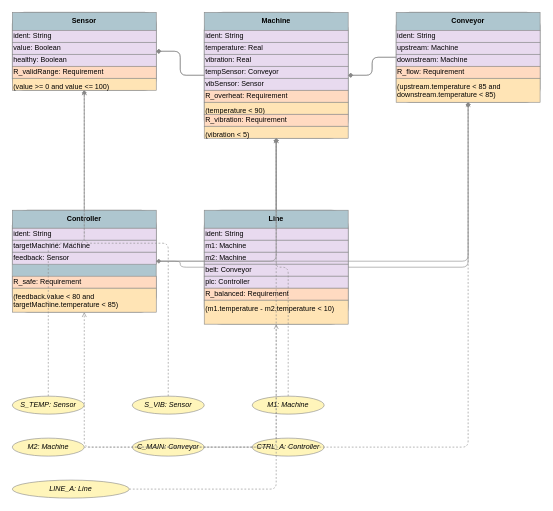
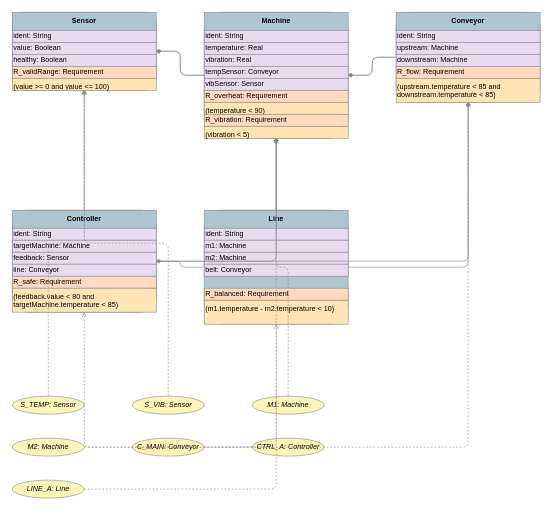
+ <mxCell id="32" value="line: Conveyor" style="text;html=1;whiteSpace=wrap;verticalAlign=middle;align=left;fillColor=#E8DAEF;strokeColor=#888888;" vertex="1" parent="27"><mxGeometry y="90" width="240" height="20" as="geometry" /></mxCell>
- <mxCell id="41" value="plc: Controller" style="text;html=1;whiteSpace=wrap;verticalAlign=middle;align=left;fillColor=#E8DAEF;strokeColor=#888888;" vertex="1" parent="35"><mxGeometry y="110" width="240" height="20" as="geometry" /></mxCell>
- <mxCell id="50" value="&lt;i&gt;LINE_A: Line&lt;/i&gt;" style="shape=ellipse;html=1;whiteSpace=wrap;rounded=1;strokeColor=#888888;fillColor=#FFF5BA;" vertex="1" parent="1"><mxGeometry x="20" y="800" width="195" height="30" as="geometry" /></mxCell>
+ <mxCell id="50" value="&lt;i&gt;LINE_A: Line&lt;/i&gt;" style="shape=ellipse;html=1;whiteSpace=wrap;rounded=1;strokeColor=#888888;fillColor=#FFF5BA;" vertex="1" parent="1"><mxGeometry x="20" y="800" width="120" height="30" as="geometry" /></mxCell>
